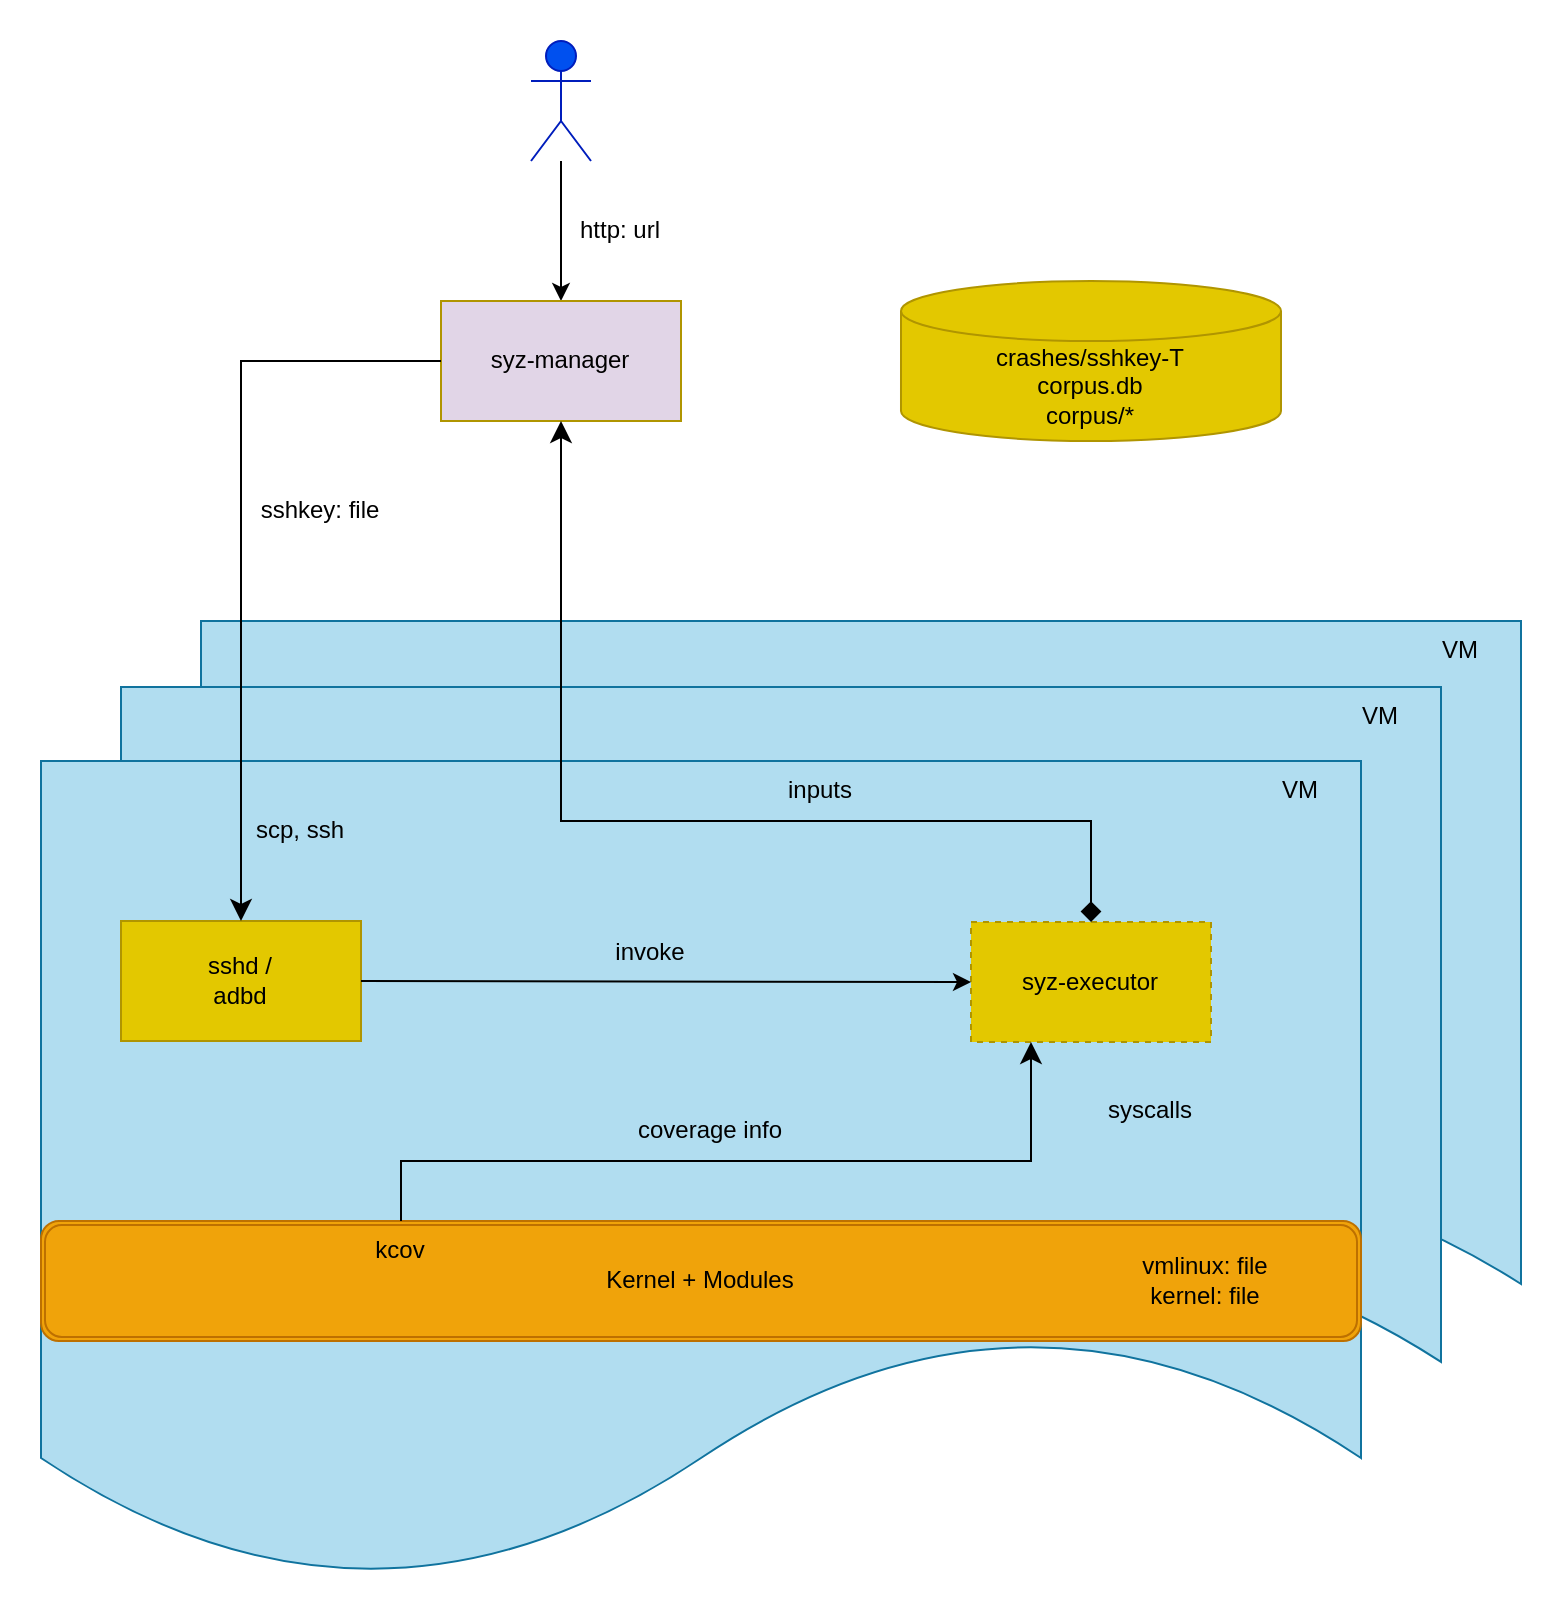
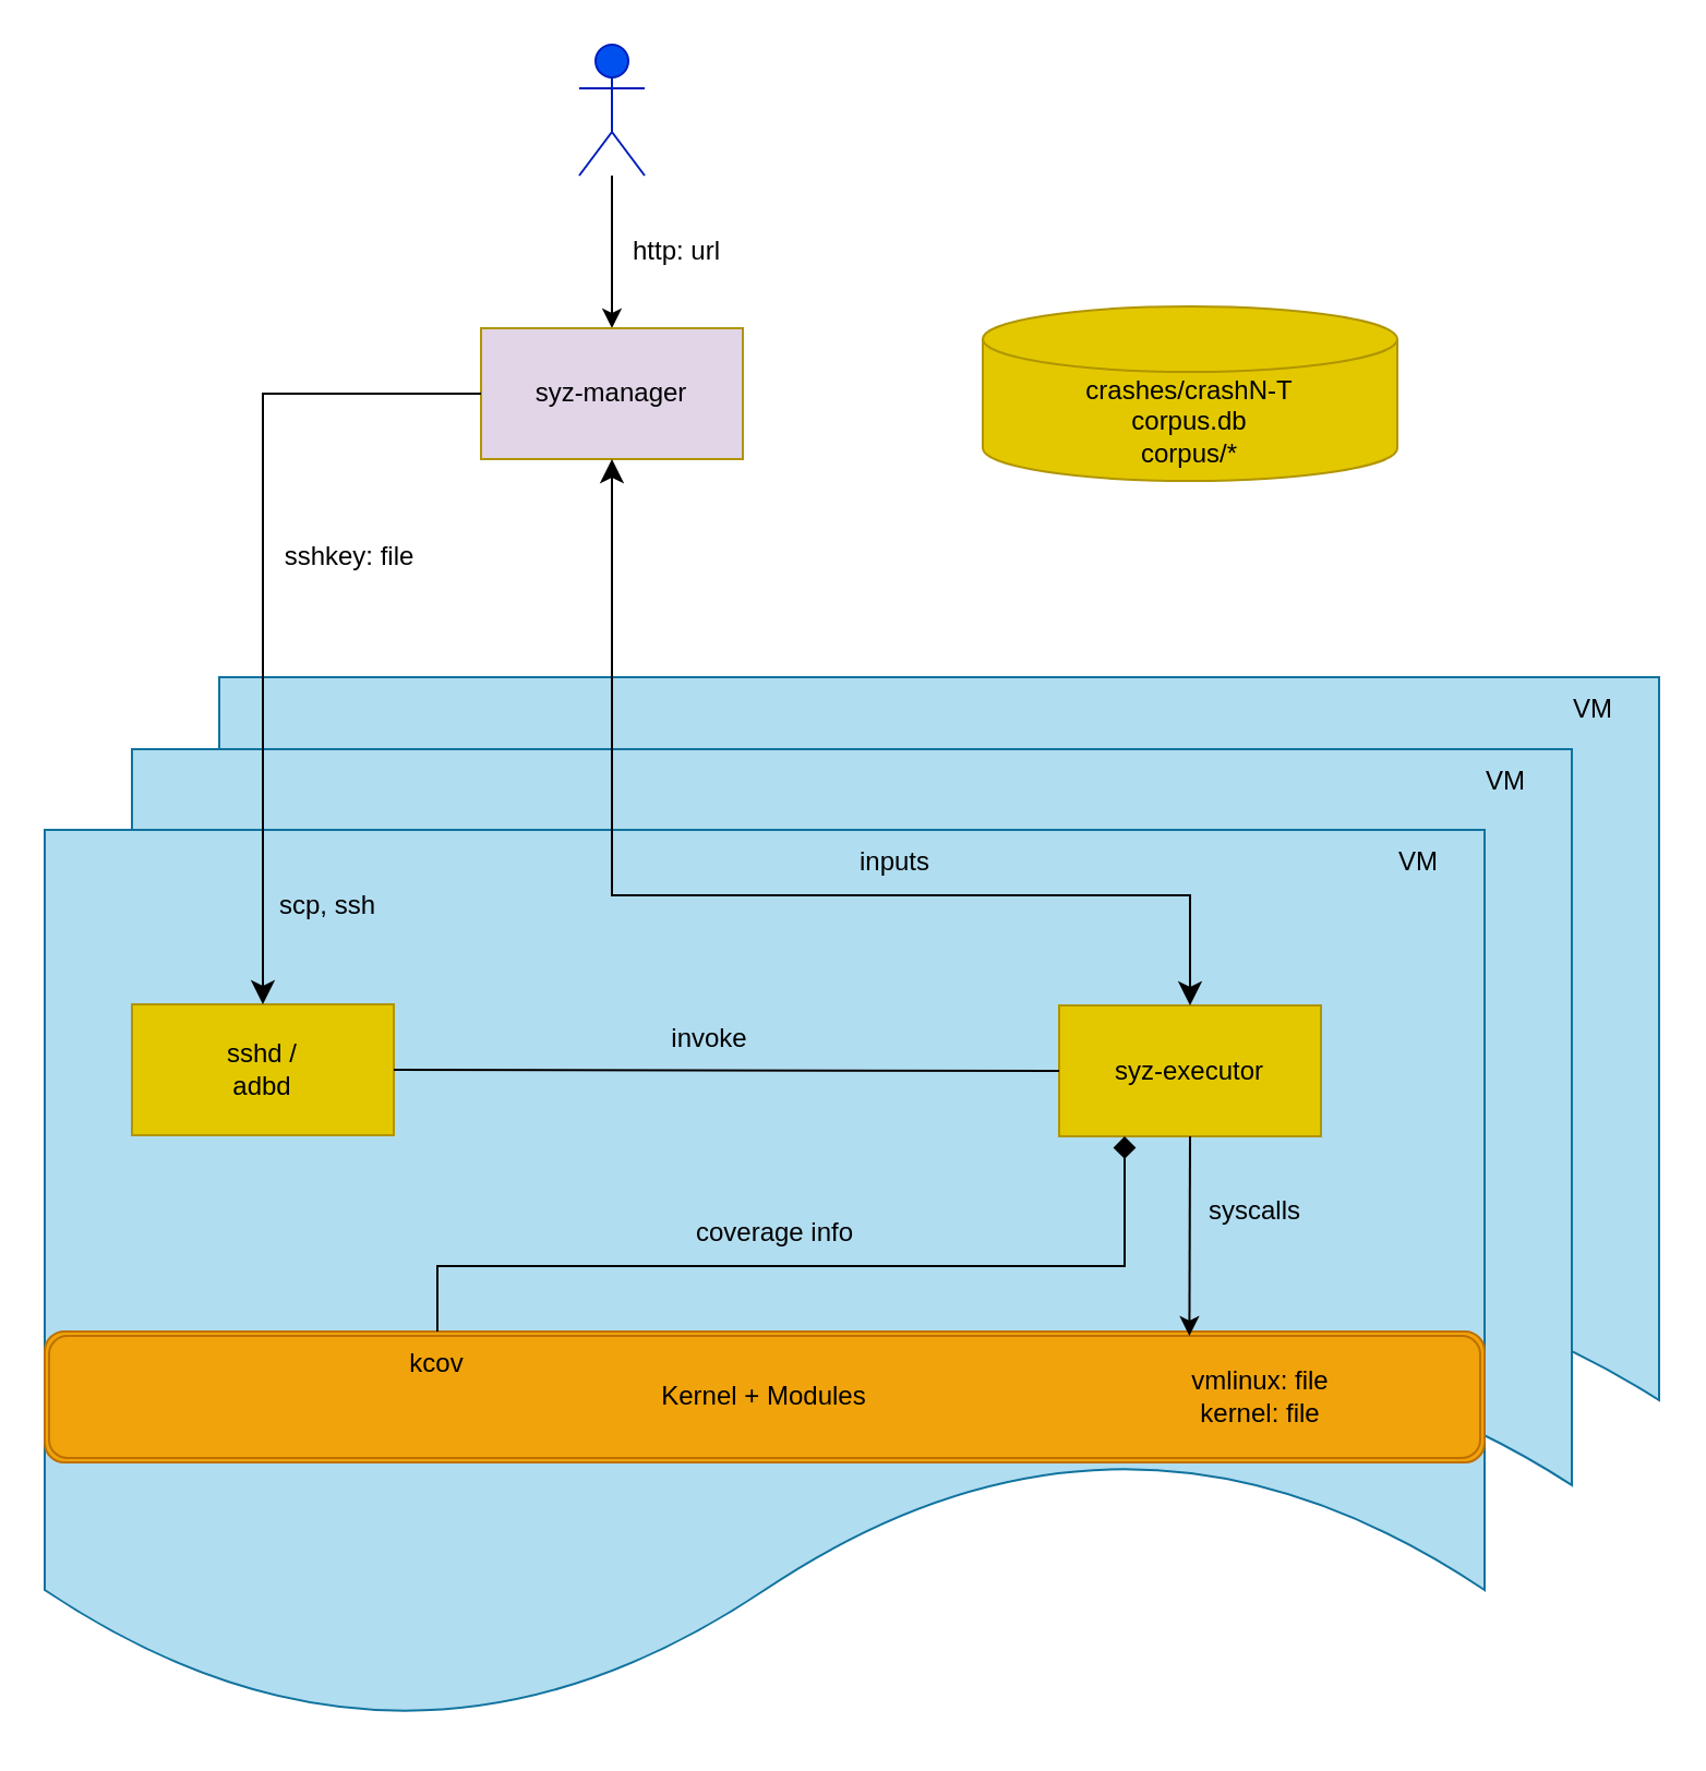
- <mxCell id="8" value="crashes/sshkey-T&lt;br&gt;corpus.db&lt;br&gt;corpus/*" style="shape=cylinder3;whiteSpace=wrap;html=1;boundedLbl=1;backgroundOutline=1;size=15;fillColor=#e3c800;fontColor=#000000;strokeColor=#B09500;" vertex="1" parent="1"><mxGeometry x="450" y="140" width="190" height="80" as="geometry" /></mxCell>
+ <mxCell id="8" value="crashes/crashN-T&lt;br&gt;corpus.db&lt;br&gt;corpus/*" style="shape=cylinder3;whiteSpace=wrap;html=1;boundedLbl=1;backgroundOutline=1;size=15;fillColor=#e3c800;fontColor=#000000;strokeColor=#B09500;" vertex="1" parent="1"><mxGeometry x="450" y="140" width="190" height="80" as="geometry" /></mxCell>
- <mxCell id="14" value="" style="edgeStyle=segmentEdgeStyle;endArrow=diamond;html=1;curved=0;rounded=0;endSize=8;startSize=8;exitX=0.5;exitY=1;exitDx=0;exitDy=0;entryX=0.5;entryY=0;entryDx=0;entryDy=0;endFill=1;startArrow=classic;startFill=1;" edge="1" parent="1" source="7" target="13"><mxGeometry width="50" height="50" relative="1" as="geometry"><mxPoint x="350" y="410" as="sourcePoint" /><mxPoint x="400" y="360" as="targetPoint" /><Array as="points"><mxPoint x="280" y="410" /><mxPoint x="545" y="410" /></Array></mxGeometry></mxCell>
+ <mxCell id="14" value="" style="edgeStyle=segmentEdgeStyle;endArrow=classic;html=1;curved=0;rounded=0;endSize=8;startSize=8;exitX=0.5;exitY=1;exitDx=0;exitDy=0;entryX=0.5;entryY=0;entryDx=0;entryDy=0;endFill=1;startArrow=classic;startFill=1;" edge="1" parent="1" source="7" target="13"><mxGeometry width="50" height="50" relative="1" as="geometry"><mxPoint x="350" y="410" as="sourcePoint" /><mxPoint x="400" y="360" as="targetPoint" /><Array as="points"><mxPoint x="280" y="410" /><mxPoint x="545" y="410" /></Array></mxGeometry></mxCell>
- <mxCell id="19" value="" style="endArrow=classic;html=1;exitX=1;exitY=0.5;exitDx=0;exitDy=0;entryX=0;entryY=0.5;entryDx=0;entryDy=0;" edge="1" parent="1" source="12" target="13"><mxGeometry width="50" height="50" relative="1" as="geometry"><mxPoint x="350" y="480" as="sourcePoint" /><mxPoint x="400" y="430" as="targetPoint" /></mxGeometry></mxCell>
+ <mxCell id="19" value="" style="endArrow=none;html=1;exitX=1;exitY=0.5;exitDx=0;exitDy=0;entryX=0;entryY=0.5;entryDx=0;entryDy=0;" edge="1" parent="1" source="12" target="13"><mxGeometry width="50" height="50" relative="1" as="geometry"><mxPoint x="350" y="480" as="sourcePoint" /><mxPoint x="400" y="430" as="targetPoint" /></mxGeometry></mxCell>
- <mxCell id="13" value="syz-executor" style="rounded=0;whiteSpace=wrap;html=1;fillColor=#e3c800;fontColor=#000000;strokeColor=#B09500;dashed=1;" vertex="1" parent="1"><mxGeometry x="485" y="460.5" width="120" height="60" as="geometry" /></mxCell>
+ <mxCell id="13" value="syz-executor" style="rounded=0;whiteSpace=wrap;html=1;fillColor=#e3c800;fontColor=#000000;strokeColor=#B09500;" vertex="1" parent="1"><mxGeometry x="485" y="460.5" width="120" height="60" as="geometry" /></mxCell>
- <mxCell id="21" value="" style="edgeStyle=elbowEdgeStyle;elbow=vertical;endArrow=classic;html=1;curved=0;rounded=0;endSize=8;startSize=8;entryX=0.25;entryY=1;entryDx=0;entryDy=0;" edge="1" parent="1" source="17" target="13"><mxGeometry width="50" height="50" relative="1" as="geometry"><mxPoint x="350" y="480" as="sourcePoint" /><mxPoint x="400" y="430" as="targetPoint" /><Array as="points"><mxPoint x="300" y="580" /></Array></mxGeometry></mxCell>
+ <mxCell id="21" value="" style="edgeStyle=elbowEdgeStyle;elbow=vertical;endArrow=diamond;html=1;curved=0;rounded=0;endSize=8;startSize=8;entryX=0.25;entryY=1;entryDx=0;entryDy=0;" edge="1" parent="1" source="17" target="13"><mxGeometry width="50" height="50" relative="1" as="geometry"><mxPoint x="350" y="480" as="sourcePoint" /><mxPoint x="400" y="430" as="targetPoint" /><Array as="points"><mxPoint x="300" y="580" /></Array></mxGeometry></mxCell>
+ <mxCell id="18" value="" style="endArrow=classic;html=1;entryX=0.795;entryY=0.033;entryDx=0;entryDy=0;entryPerimeter=0;exitX=0.5;exitY=1;exitDx=0;exitDy=0;" edge="1" parent="1" source="13" target="16"><mxGeometry width="50" height="50" relative="1" as="geometry"><mxPoint x="350" y="410" as="sourcePoint" /><mxPoint x="400" y="360" as="targetPoint" /></mxGeometry></mxCell>
- <mxCell id="28" value="vmlinux: file&lt;br&gt;kernel: file" style="text;html=1;strokeColor=none;fillColor=none;align=center;verticalAlign=middle;whiteSpace=wrap;rounded=0;" vertex="1" parent="1"><mxGeometry x="540" y="625" width="125" height="30" as="geometry" /></mxCell>
+ <mxCell id="28" value="vmlinux: file&lt;br&gt;kernel: file" style="text;html=1;strokeColor=none;fillColor=none;align=center;verticalAlign=middle;whiteSpace=wrap;rounded=0;" vertex="1" parent="1"><mxGeometry x="515" y="625" width="125" height="30" as="geometry" /></mxCell>
